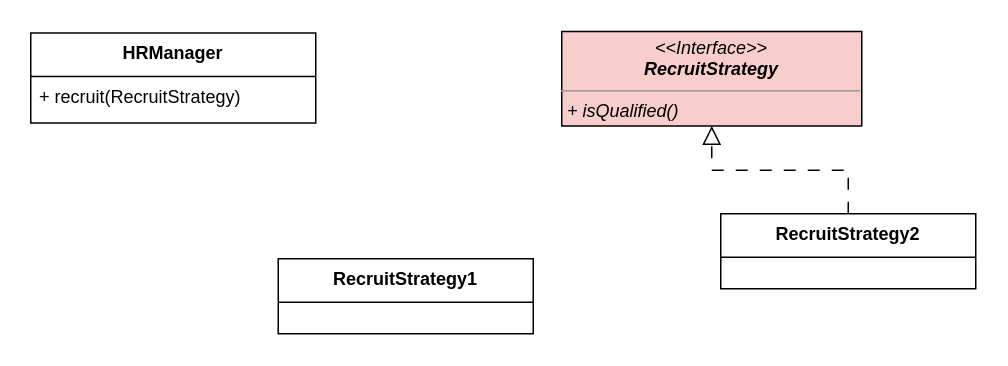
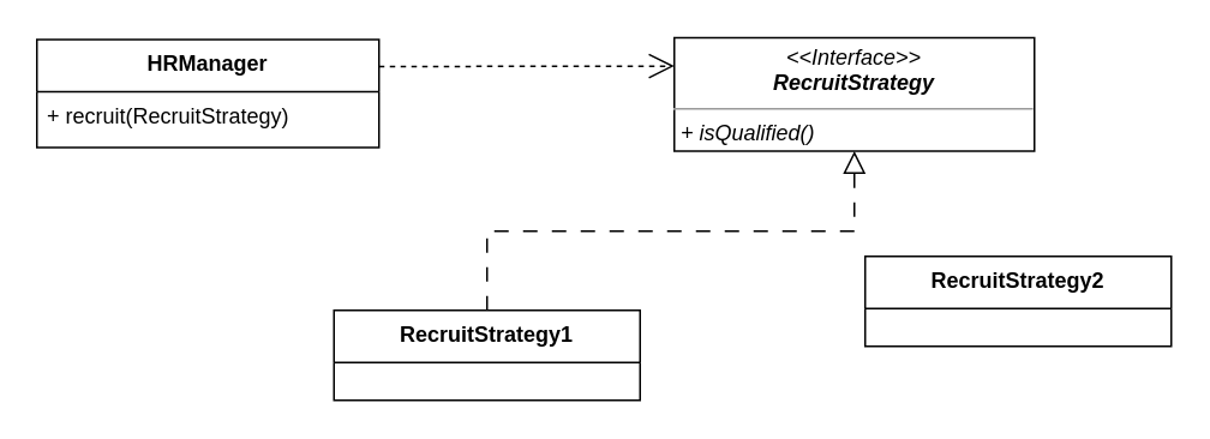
+ <mxCell id="9" value="" style="endArrow=open;endSize=12;dashed=1;html=1;rounded=0;exitX=1;exitY=0.25;exitDx=0;exitDy=0;entryX=0;entryY=0.25;entryDx=0;entryDy=0;" edge="1" parent="1" source="2" target="6"><mxGeometry x="-0.023" y="64" width="160" relative="1" as="geometry"><mxPoint x="270" y="162" as="sourcePoint" /><mxPoint x="430" y="162" as="targetPoint" /><mxPoint as="offset" /></mxGeometry></mxCell>
- <mxCell id="6" value="&lt;p style=&quot;margin:0px;margin-top:4px;text-align:center;&quot;&gt;&lt;i&gt;&amp;lt;&amp;lt;Interface&amp;gt;&amp;gt;&lt;br&gt;&lt;b&gt;RecruitStrategy&lt;/b&gt;&lt;br&gt;&lt;/i&gt;&lt;/p&gt;&lt;hr size=&quot;1&quot;&gt;&lt;p style=&quot;margin:0px;margin-left:4px;&quot;&gt;&lt;/p&gt;&lt;p style=&quot;margin:0px;margin-left:4px;&quot;&gt;&lt;i&gt;+ isQualified()&lt;/i&gt;&lt;/p&gt;" style="verticalAlign=top;align=left;overflow=fill;fontSize=12;fontFamily=Helvetica;html=1;fillColor=#f8cecc;" parent="1" vertex="1"><mxGeometry x="374" y="20.5" width="200" height="63" as="geometry" /></mxCell>
+ <mxCell id="6" value="&lt;p style=&quot;margin:0px;margin-top:4px;text-align:center;&quot;&gt;&lt;i&gt;&amp;lt;&amp;lt;Interface&amp;gt;&amp;gt;&lt;br&gt;&lt;b&gt;RecruitStrategy&lt;/b&gt;&lt;br&gt;&lt;/i&gt;&lt;/p&gt;&lt;hr size=&quot;1&quot;&gt;&lt;p style=&quot;margin:0px;margin-left:4px;&quot;&gt;&lt;/p&gt;&lt;p style=&quot;margin:0px;margin-left:4px;&quot;&gt;&lt;i&gt;+ isQualified()&lt;/i&gt;&lt;/p&gt;" style="verticalAlign=top;align=left;overflow=fill;fontSize=12;fontFamily=Helvetica;html=1;" parent="1" vertex="1"><mxGeometry x="374" y="20.5" width="200" height="63" as="geometry" /></mxCell>
- <mxCell id="8" value="" style="endArrow=block;endSize=10;endFill=0;shadow=0;strokeWidth=1;rounded=0;edgeStyle=elbowEdgeStyle;elbow=vertical;dashed=1;dashPattern=8 8;labelBackgroundColor=none;fontColor=default;entryX=0.5;entryY=1;entryDx=0;entryDy=0;" parent="1" source="7" target="6" edge="1"><mxGeometry width="160" relative="1" as="geometry"><mxPoint x="399" y="192" as="sourcePoint" /><mxPoint x="474" y="74" as="targetPoint" /></mxGeometry></mxCell>
+ <mxCell id="5" value="" style="endArrow=block;endSize=10;endFill=0;shadow=0;strokeWidth=1;rounded=0;edgeStyle=elbowEdgeStyle;elbow=vertical;dashed=1;dashPattern=8 8;labelBackgroundColor=none;fontColor=default;entryX=0.5;entryY=1;entryDx=0;entryDy=0;" parent="1" source="4" target="6" edge="1"><mxGeometry width="160" relative="1" as="geometry"><mxPoint x="1.5" y="162" as="sourcePoint" /><mxPoint x="119" y="76" as="targetPoint" /></mxGeometry></mxCell>
